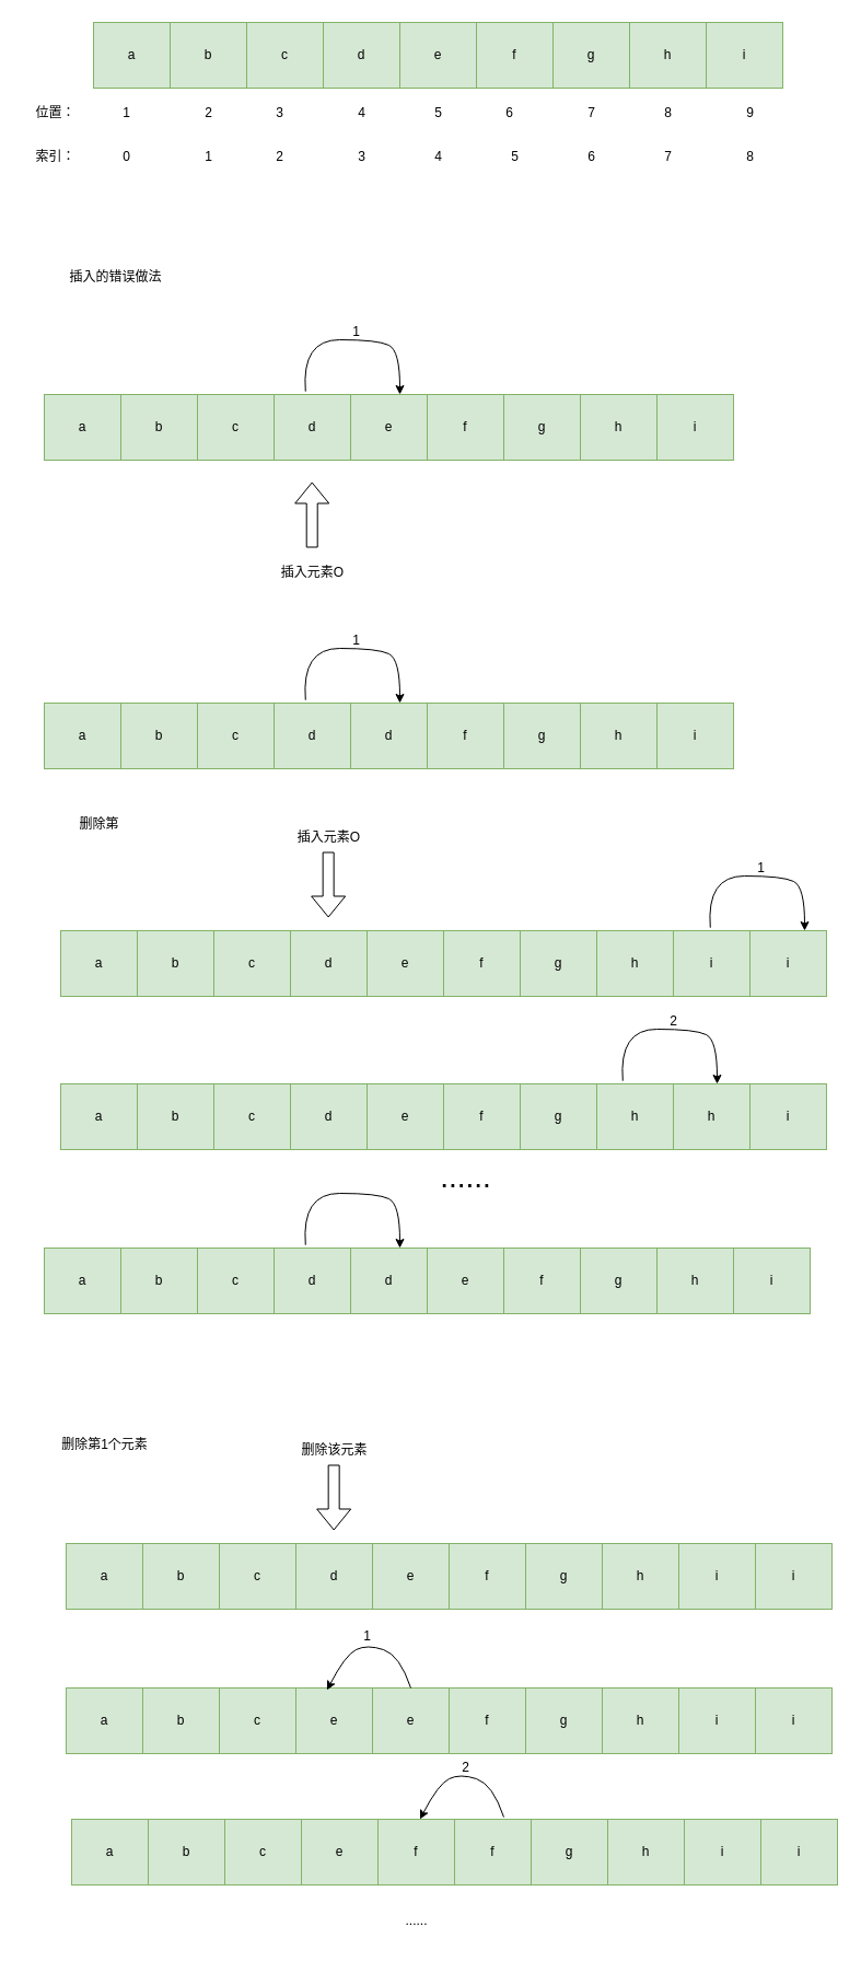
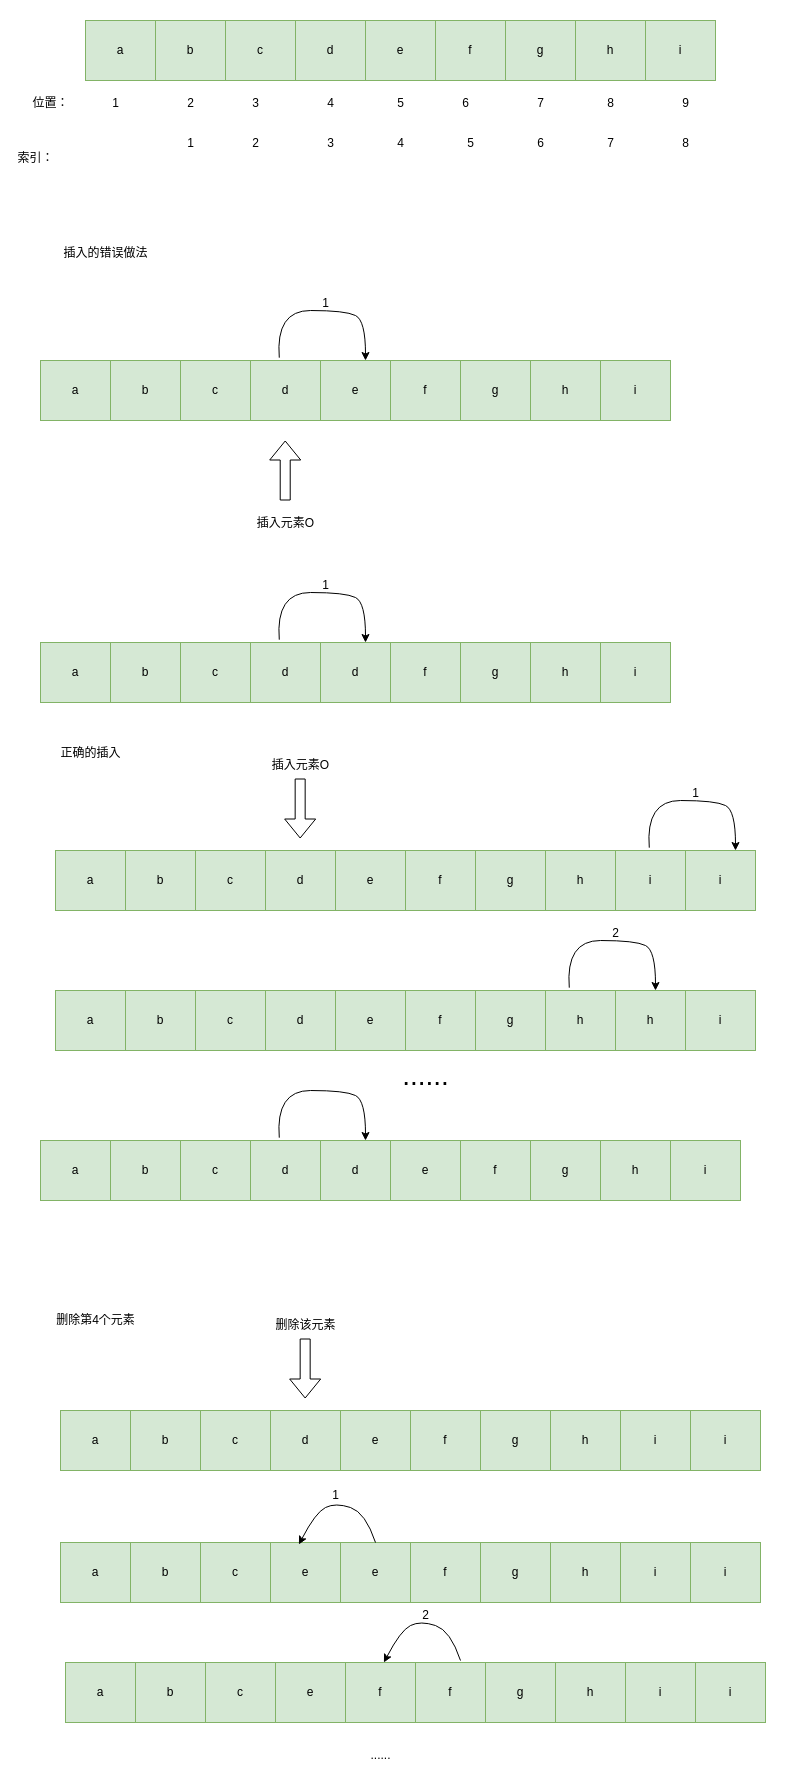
- <mxCell id="22" value="索引：" style="text;html=1;align=center;verticalAlign=middle;resizable=0;points=[];autosize=1;strokeColor=none;fillColor=none;" parent="1" vertex="1"><mxGeometry x="20" y="128" width="60" height="30" as="geometry" /></mxCell>
+ <mxCell id="22" value="索引：" style="text;html=1;align=center;verticalAlign=middle;resizable=0;points=[];autosize=1;strokeColor=none;fillColor=none;" parent="1" vertex="1"><mxGeometry x="5" y="143" width="60" height="30" as="geometry" /></mxCell>
- <mxCell id="23" value="0" style="text;html=1;align=center;verticalAlign=middle;resizable=0;points=[];autosize=1;strokeColor=none;fillColor=none;" parent="1" vertex="1"><mxGeometry x="100" y="128" width="30" height="30" as="geometry" /></mxCell>
- <mxCell id="59" value="&lt;div&gt;删除第&lt;/div&gt;&lt;div&gt;&lt;br&gt;&lt;/div&gt;" style="text;html=1;align=center;verticalAlign=middle;resizable=0;points=[];autosize=1;strokeColor=none;fillColor=none;" vertex="1" parent="1"><mxGeometry x="50" y="740" width="80" height="40" as="geometry" /></mxCell>
+ <mxCell id="59" value="&lt;div&gt;正确的插入&lt;/div&gt;&lt;div&gt;&lt;br&gt;&lt;/div&gt;" style="text;html=1;align=center;verticalAlign=middle;resizable=0;points=[];autosize=1;strokeColor=none;fillColor=none;" vertex="1" parent="1"><mxGeometry x="50" y="740" width="80" height="40" as="geometry" /></mxCell>
- <mxCell id="101" value="删除第1个元素" style="text;html=1;align=center;verticalAlign=middle;resizable=0;points=[];autosize=1;strokeColor=none;fillColor=none;" vertex="1" parent="1"><mxGeometry x="45" y="1305" width="100" height="30" as="geometry" /></mxCell>
+ <mxCell id="101" value="删除第4个元素" style="text;html=1;align=center;verticalAlign=middle;resizable=0;points=[];autosize=1;strokeColor=none;fillColor=none;" vertex="1" parent="1"><mxGeometry x="45" y="1305" width="100" height="30" as="geometry" /></mxCell>
